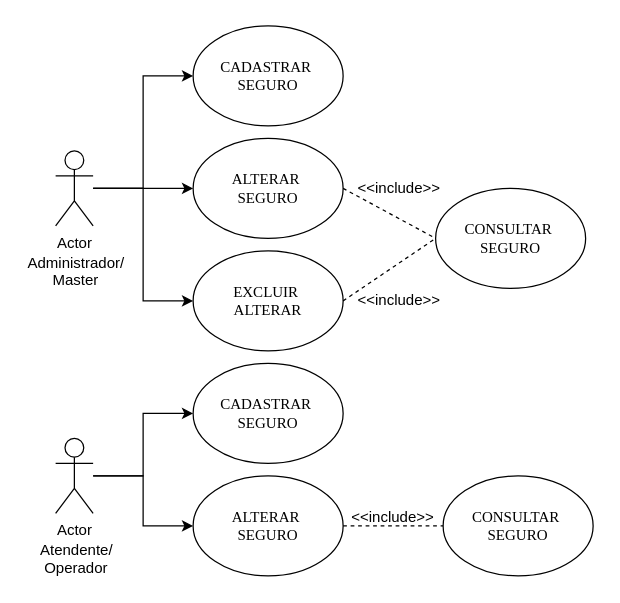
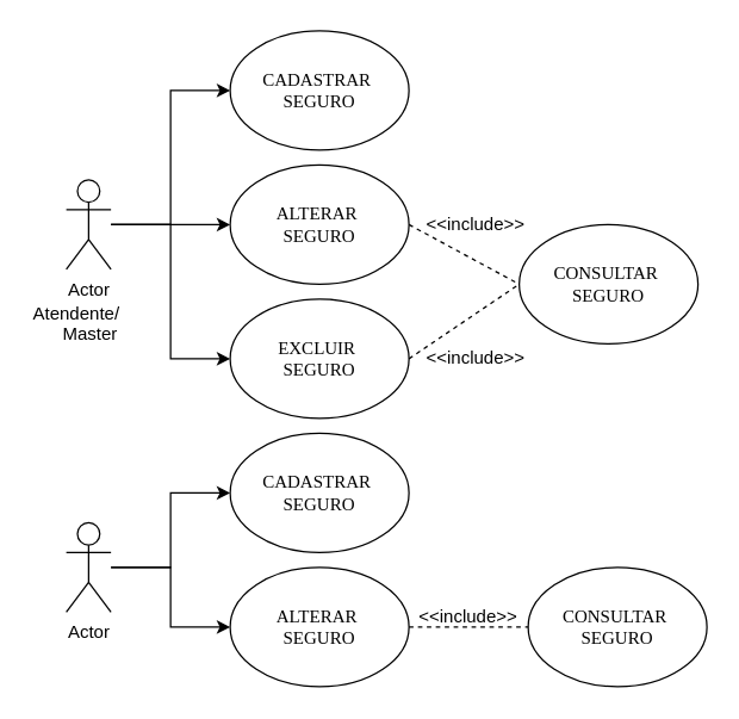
- <mxCell id="14" value="Administrador/&lt;br&gt;&amp;nbsp; &amp;nbsp; &amp;nbsp; Master" style="text;html=1;resizable=0;points=[];autosize=1;align=left;verticalAlign=top;spacingTop=-4;" vertex="1" parent="1"><mxGeometry x="20" y="200" width="90" height="30" as="geometry" /></mxCell>
+ <mxCell id="14" value="Atendente/&lt;br&gt;&amp;nbsp; &amp;nbsp; &amp;nbsp; Master" style="text;html=1;resizable=0;points=[];autosize=1;align=left;verticalAlign=top;spacingTop=-4;" vertex="1" parent="1"><mxGeometry x="20" y="200" width="90" height="30" as="geometry" /></mxCell>
- <mxCell id="8" value="&lt;font face=&quot;Times New Roman&quot;&gt;EXCLUIR&amp;nbsp;&lt;br&gt;&lt;/font&gt;&lt;span style=&quot;font-family: &amp;#34;times new roman&amp;#34;&quot;&gt;ALTERAR&lt;/span&gt;&lt;font face=&quot;Times New Roman&quot;&gt;&lt;br&gt;&lt;/font&gt;" style="ellipse;whiteSpace=wrap;html=1;" vertex="1" parent="1"><mxGeometry x="154" y="200" width="120" height="80" as="geometry" /></mxCell>
+ <mxCell id="8" value="&lt;font face=&quot;Times New Roman&quot;&gt;EXCLUIR&amp;nbsp;&lt;br&gt;&lt;/font&gt;&lt;span style=&quot;font-family: &amp;#34;times new roman&amp;#34;&quot;&gt;SEGURO&lt;/span&gt;&lt;font face=&quot;Times New Roman&quot;&gt;&lt;br&gt;&lt;/font&gt;" style="ellipse;whiteSpace=wrap;html=1;" vertex="1" parent="1"><mxGeometry x="154" y="200" width="120" height="80" as="geometry" /></mxCell>
- <mxCell id="23" value="&amp;nbsp; &amp;nbsp;Atendente/&lt;br&gt;&amp;nbsp; &amp;nbsp; Operador" style="text;html=1;resizable=0;points=[];autosize=1;align=left;verticalAlign=top;spacingTop=-4;" vertex="1" parent="1"><mxGeometry x="20" y="430" width="80" height="30" as="geometry" /></mxCell>
